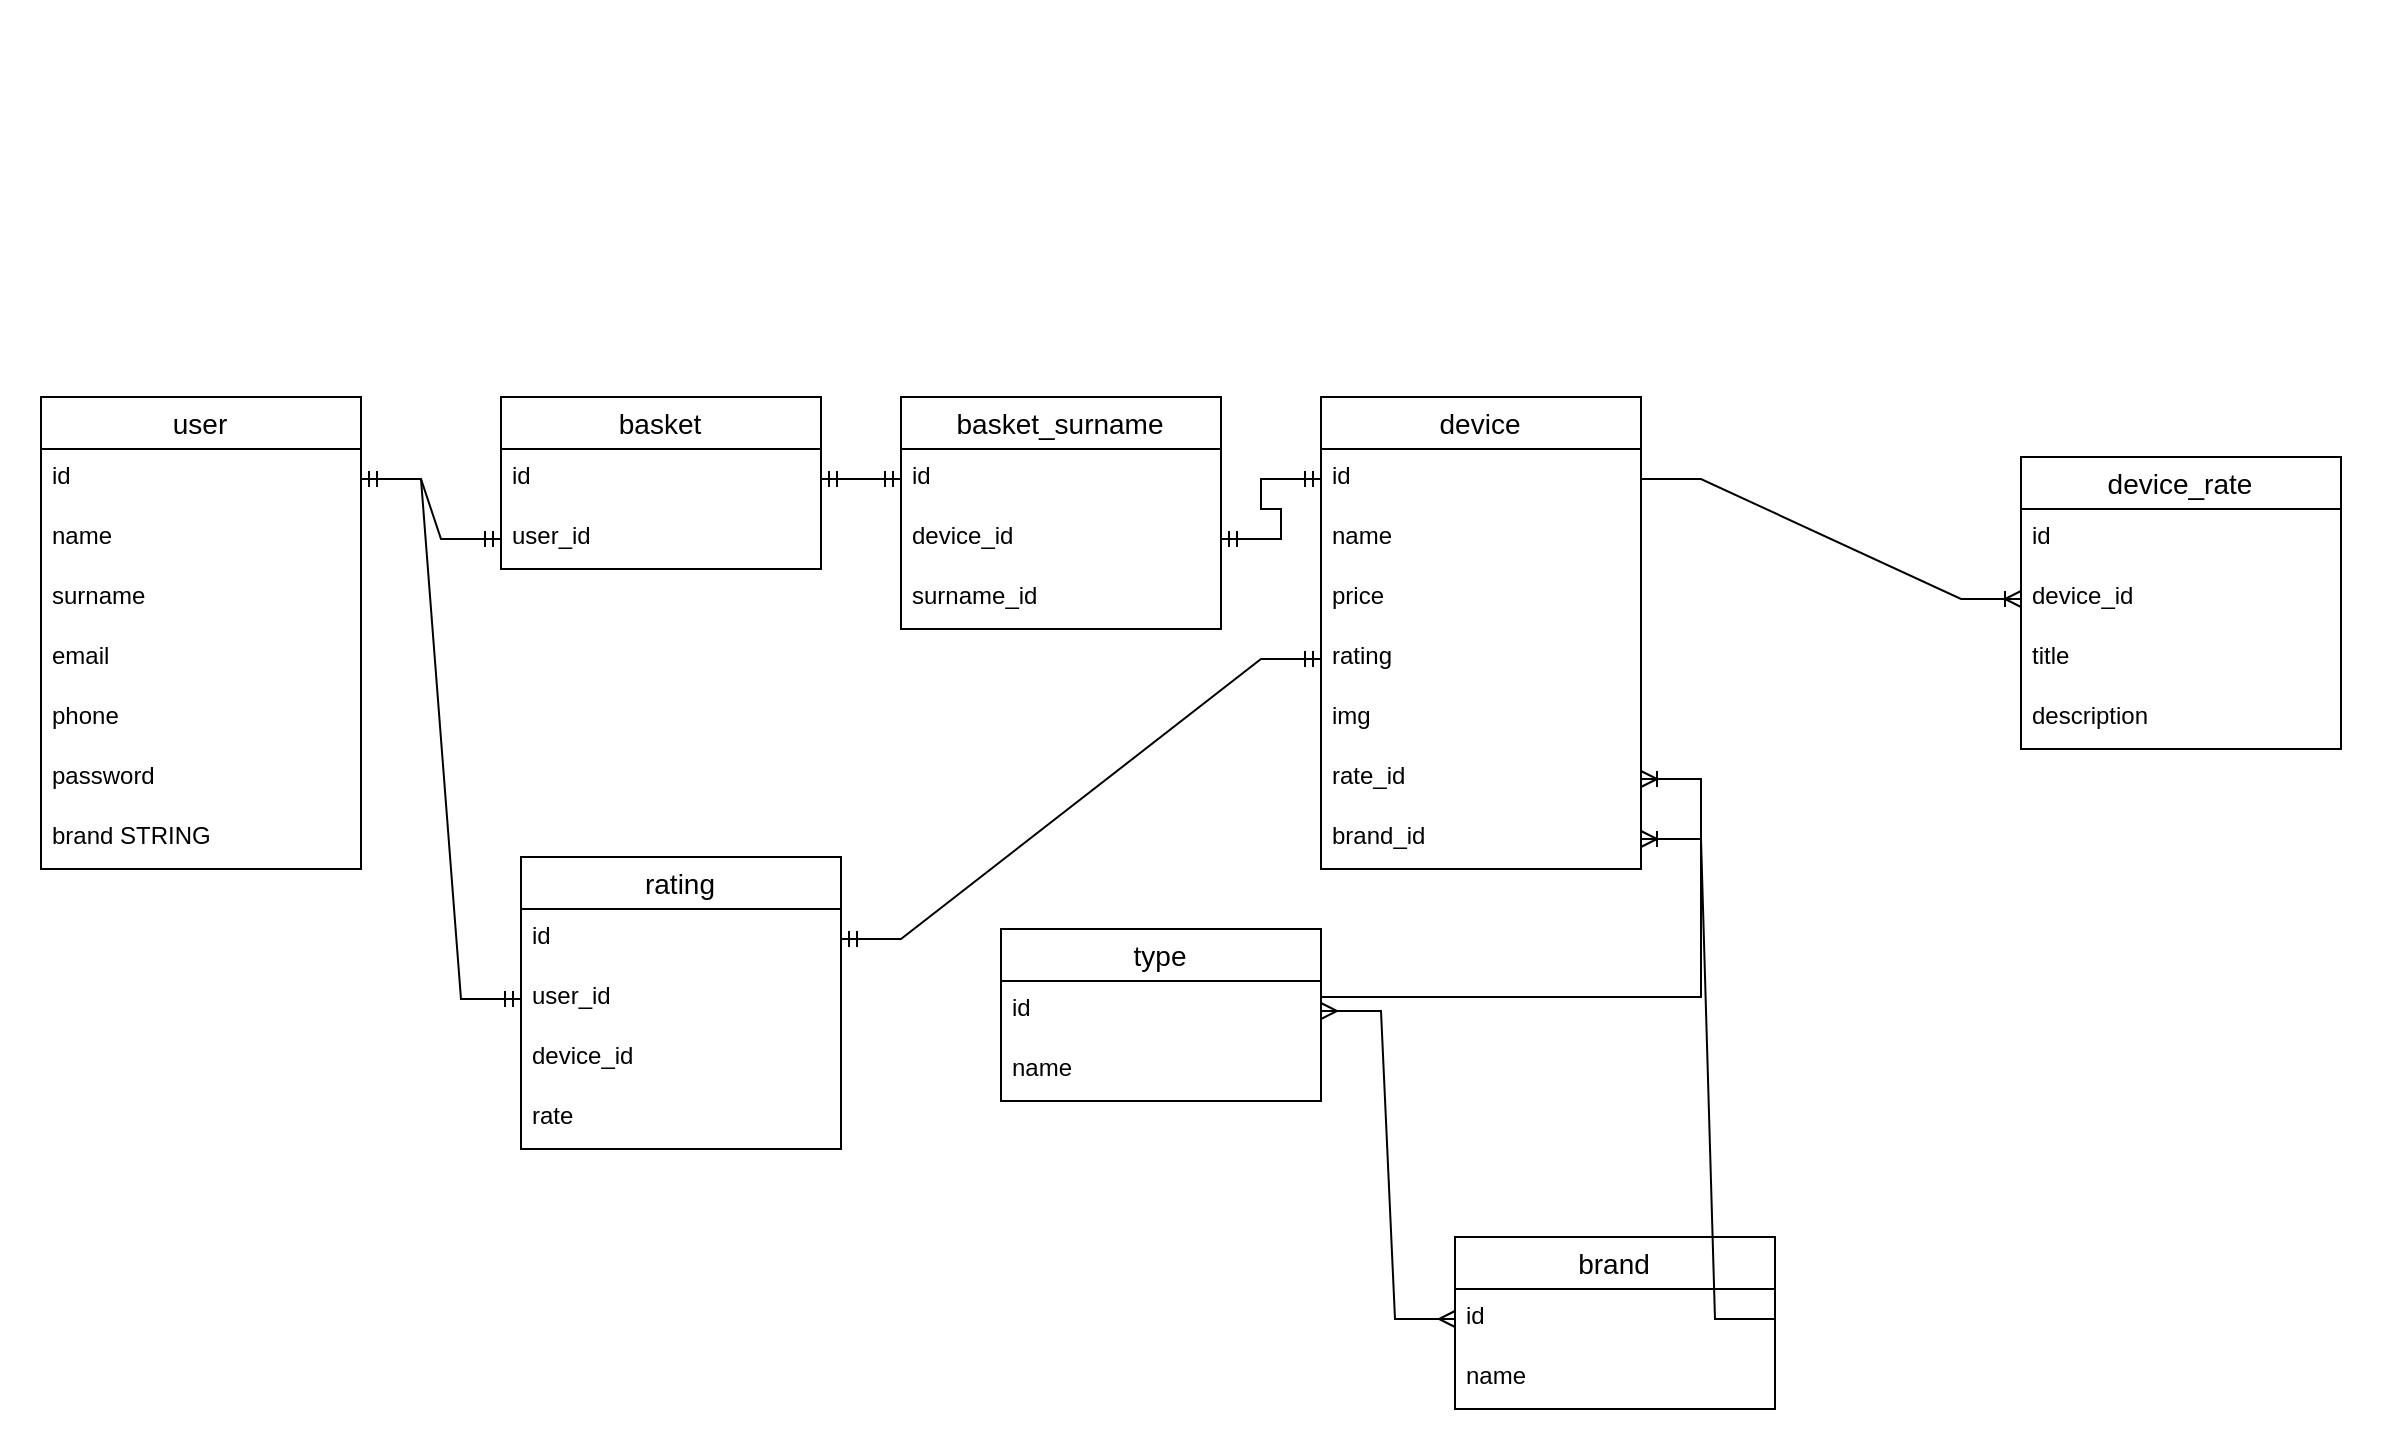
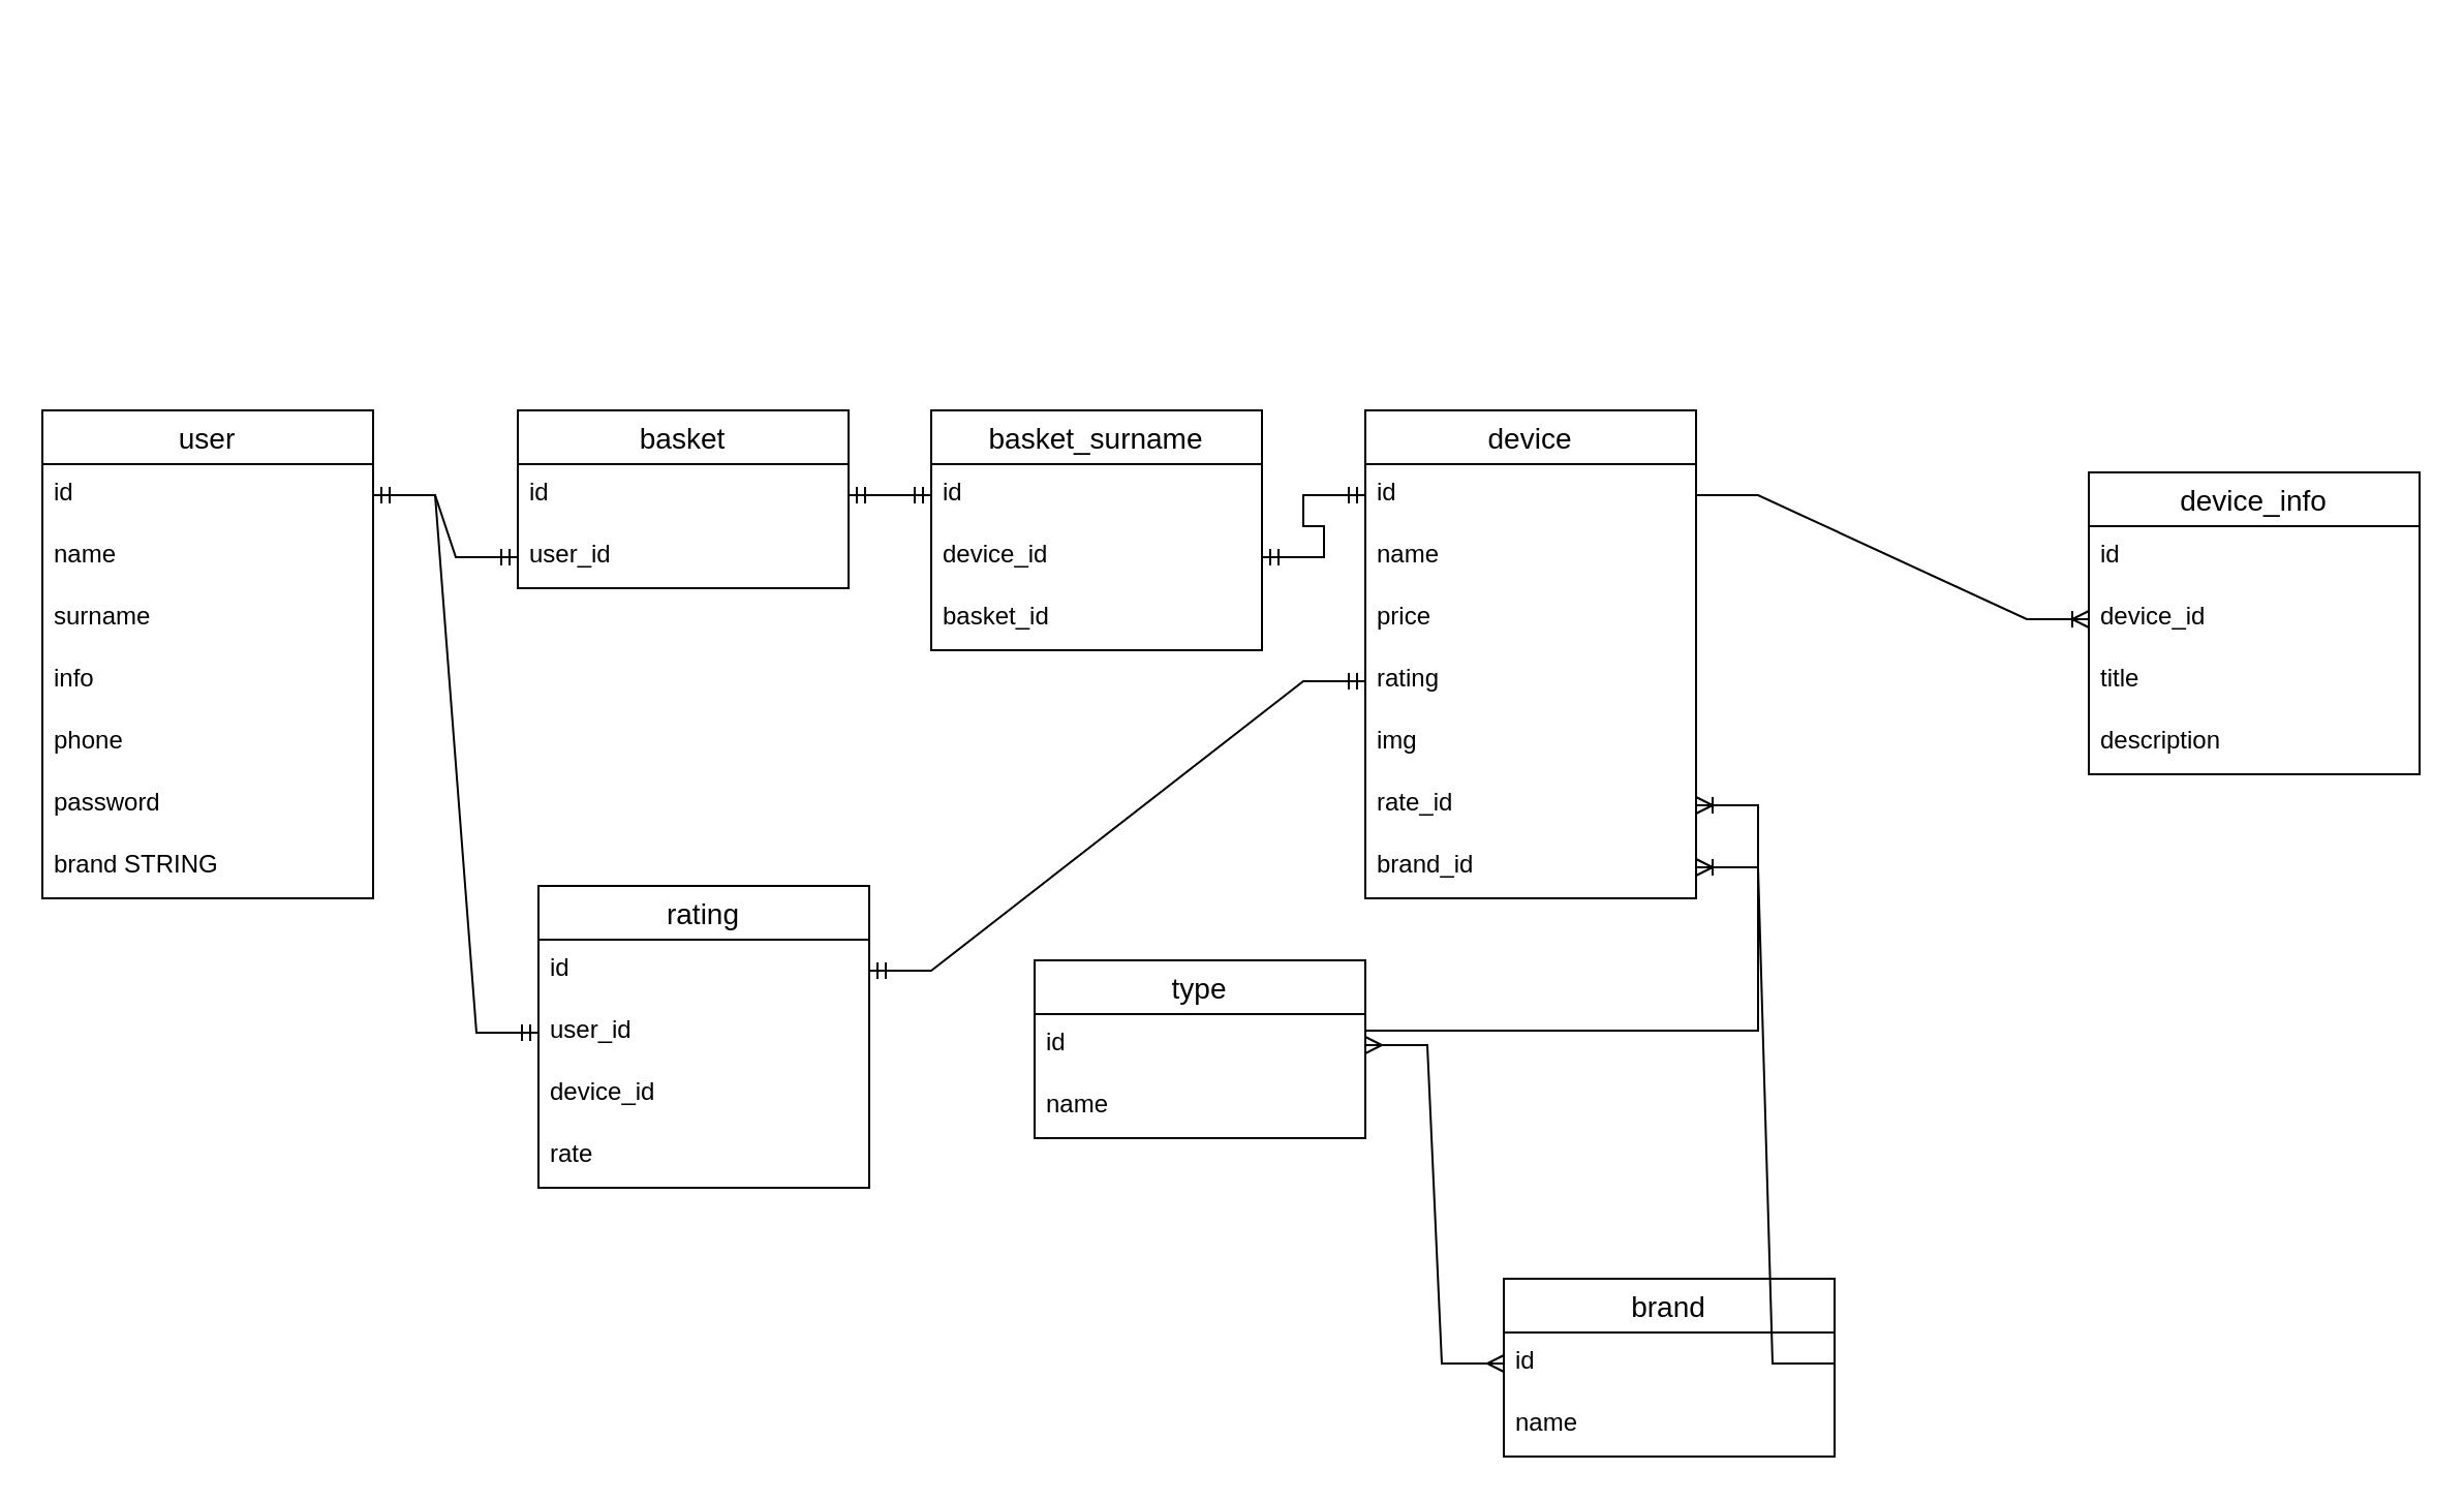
- <mxCell id="31" value="device_rate" style="swimlane;fontStyle=0;childLayout=stackLayout;horizontal=1;startSize=26;horizontalStack=0;resizeParent=1;resizeParentMax=0;resizeLast=0;collapsible=1;marginBottom=0;align=center;fontSize=14;" vertex="1" parent="1"><mxGeometry x="1010" y="228" width="160" height="146" as="geometry" /></mxCell>
+ <mxCell id="31" value="device_info" style="swimlane;fontStyle=0;childLayout=stackLayout;horizontal=1;startSize=26;horizontalStack=0;resizeParent=1;resizeParentMax=0;resizeLast=0;collapsible=1;marginBottom=0;align=center;fontSize=14;" vertex="1" parent="1"><mxGeometry x="1010" y="228" width="160" height="146" as="geometry" /></mxCell>
- <mxCell id="40" value="surname_id" style="text;strokeColor=none;fillColor=none;spacingLeft=4;spacingRight=4;overflow=hidden;rotatable=0;points=[[0,0.5],[1,0.5]];portConstraint=eastwest;fontSize=12;whiteSpace=wrap;html=1;" vertex="1" parent="37"><mxGeometry y="86" width="160" height="30" as="geometry" /></mxCell>
+ <mxCell id="40" value="basket_id" style="text;strokeColor=none;fillColor=none;spacingLeft=4;spacingRight=4;overflow=hidden;rotatable=0;points=[[0,0.5],[1,0.5]];portConstraint=eastwest;fontSize=12;whiteSpace=wrap;html=1;" vertex="1" parent="37"><mxGeometry y="86" width="160" height="30" as="geometry" /></mxCell>
- <mxCell id="6" value="email" style="text;strokeColor=none;fillColor=none;spacingLeft=4;spacingRight=4;overflow=hidden;rotatable=0;points=[[0,0.5],[1,0.5]];portConstraint=eastwest;fontSize=12;whiteSpace=wrap;html=1;" vertex="1" parent="2"><mxGeometry y="116" width="160" height="30" as="geometry" /></mxCell>
+ <mxCell id="6" value="info" style="text;strokeColor=none;fillColor=none;spacingLeft=4;spacingRight=4;overflow=hidden;rotatable=0;points=[[0,0.5],[1,0.5]];portConstraint=eastwest;fontSize=12;whiteSpace=wrap;html=1;" vertex="1" parent="2"><mxGeometry y="116" width="160" height="30" as="geometry" /></mxCell>
